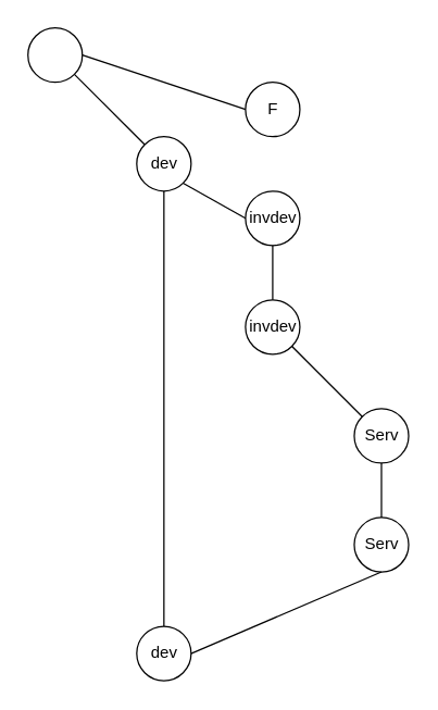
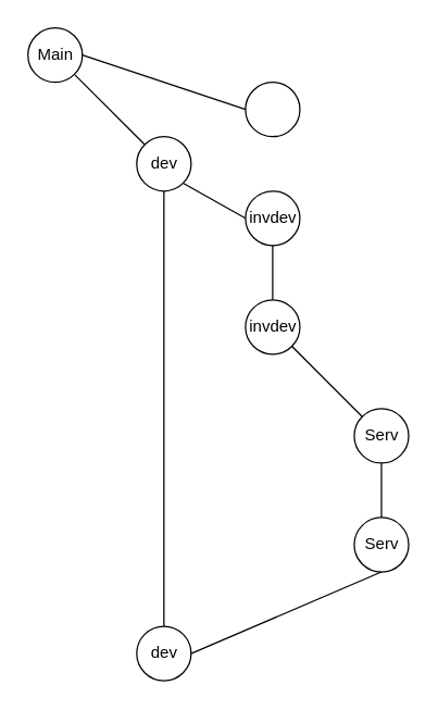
+ <mxCell id="18" value="Main" style="text;html=1;align=center;verticalAlign=middle;resizable=0;points=[];autosize=1;strokeColor=none;fillColor=none;" vertex="1" parent="1"><mxGeometry x="20" y="30" width="40" height="20" as="geometry" /></mxCell>
- <mxCell id="19" value="F" style="text;html=1;align=center;verticalAlign=middle;resizable=0;points=[];autosize=1;strokeColor=none;fillColor=none;" vertex="1" parent="1"><mxGeometry x="190" y="70" width="20" height="20" as="geometry" /></mxCell>
